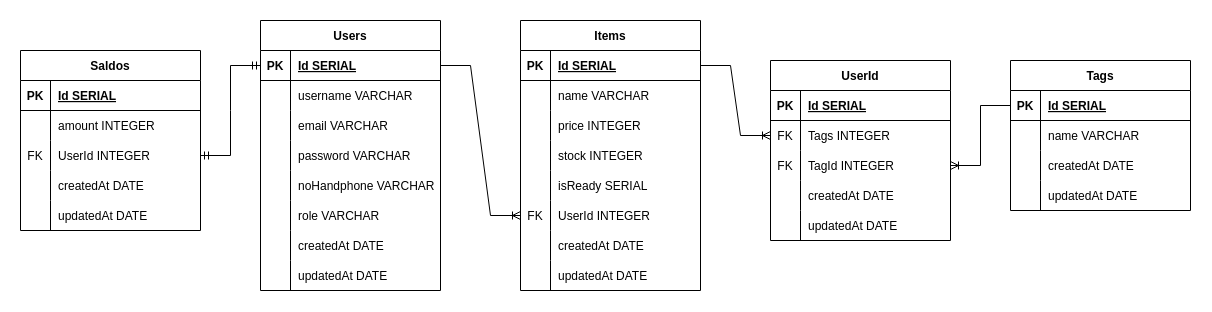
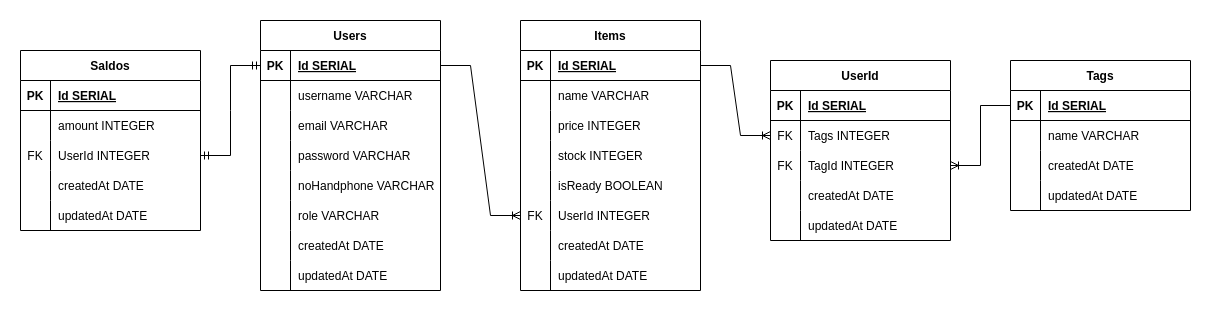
- <mxCell id="17" value="isReady SERIAL" style="shape=partialRectangle;connectable=0;fillColor=none;top=0;left=0;bottom=0;right=0;align=left;spacingLeft=6;overflow=hidden;" vertex="1" parent="15"><mxGeometry x="30" width="150" height="30" as="geometry"><mxRectangle width="150" height="30" as="alternateBounds" /></mxGeometry></mxCell>
+ <mxCell id="17" value="isReady BOOLEAN" style="shape=partialRectangle;connectable=0;fillColor=none;top=0;left=0;bottom=0;right=0;align=left;spacingLeft=6;overflow=hidden;" vertex="1" parent="15"><mxGeometry x="30" width="150" height="30" as="geometry"><mxRectangle width="150" height="30" as="alternateBounds" /></mxGeometry></mxCell>
